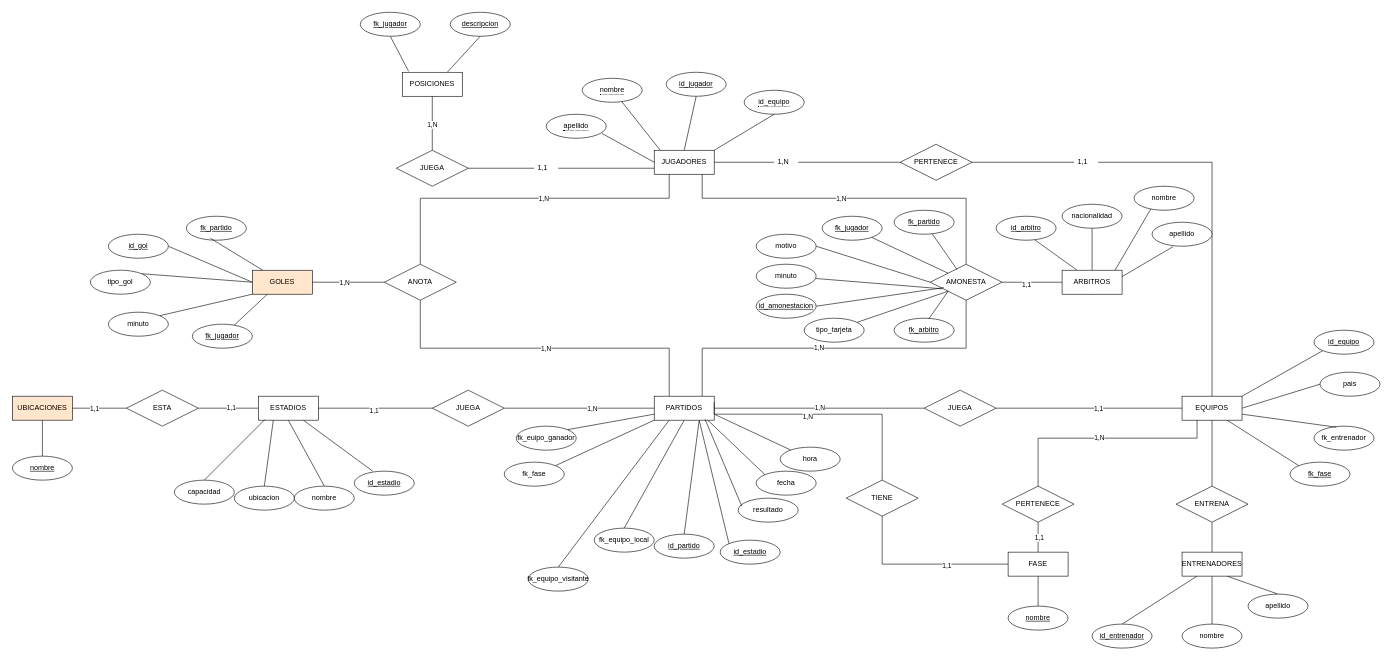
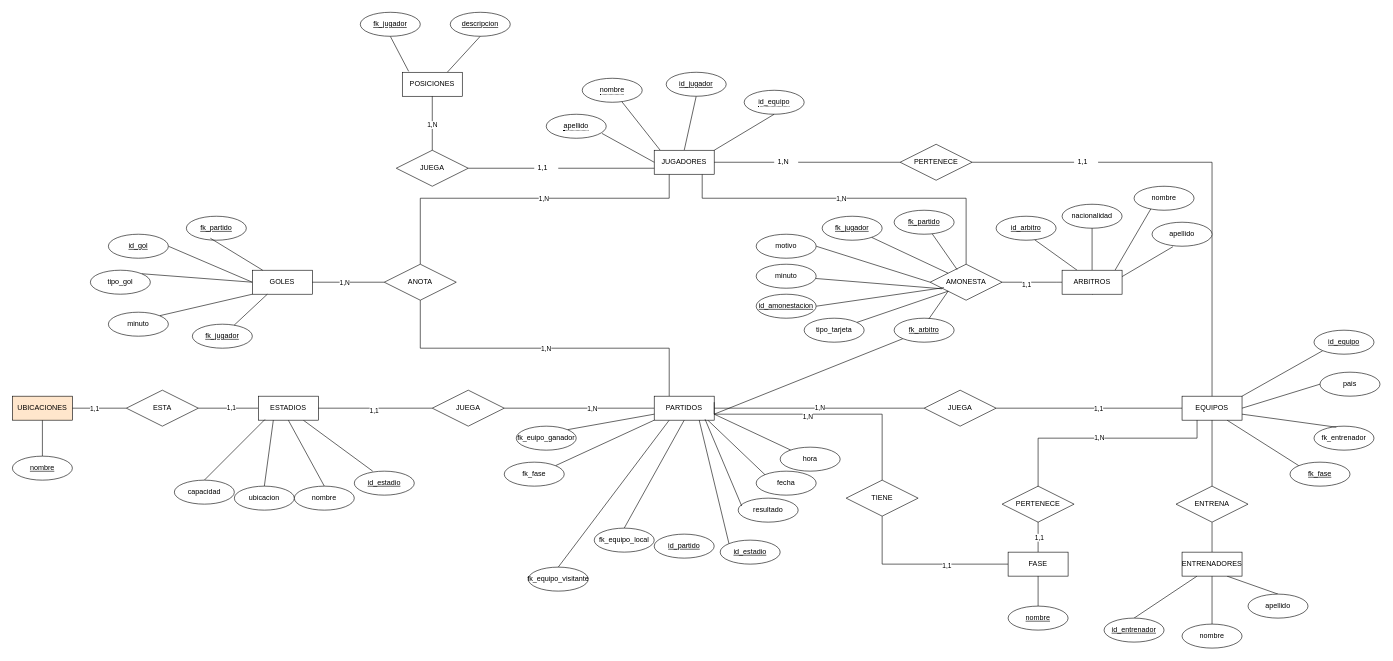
- <mxCell id="75" value="GOLES" style="whiteSpace=wrap;html=1;align=center;fillColor=#ffe6cc;" parent="1" vertex="1"><mxGeometry x="420" y="450" width="100" height="40" as="geometry" /></mxCell>
+ <mxCell id="75" value="GOLES" style="whiteSpace=wrap;html=1;align=center;" parent="1" vertex="1"><mxGeometry x="420" y="450" width="100" height="40" as="geometry" /></mxCell>
- <mxCell id="41" style="edgeStyle=orthogonalEdgeStyle;rounded=0;orthogonalLoop=1;jettySize=auto;html=1;entryX=0.5;entryY=1;entryDx=0;entryDy=0;endArrow=none;endFill=0;" parent="1" source="47" target="88" edge="1"><mxGeometry relative="1" as="geometry"><Array as="points"><mxPoint x="1170" y="580" /><mxPoint x="1610" y="580" /></Array></mxGeometry></mxCell>
- <mxCell id="42" value="1,N" style="edgeLabel;html=1;align=center;verticalAlign=middle;resizable=0;points=[];" parent="41" vertex="1" connectable="0"><mxGeometry x="-0.085" y="1" relative="1" as="geometry"><mxPoint x="-1" as="offset" /></mxGeometry></mxCell>
- <mxCell id="33" style="edgeStyle=none;rounded=0;orthogonalLoop=1;jettySize=auto;html=1;exitX=0.75;exitY=1;exitDx=0;exitDy=0;entryX=0.5;entryY=0;entryDx=0;entryDy=0;endArrow=none;endFill=0;" parent="1" source="47" target="48" edge="1"><mxGeometry relative="1" as="geometry" /></mxCell>
+ <mxCell id="33" style="edgeStyle=none;rounded=0;orthogonalLoop=1;jettySize=auto;html=1;exitX=0.75;exitY=1;exitDx=0;exitDy=0;endArrow=none;endFill=0;" parent="1" source="47" target="151" edge="1"><mxGeometry relative="1" as="geometry" /></mxCell>
- <mxCell id="116" value="id_entrenador" style="ellipse;whiteSpace=wrap;html=1;align=center;fontStyle=4;" parent="1" vertex="1"><mxGeometry x="1820" y="1040" width="100" height="40" as="geometry" /></mxCell>
+ <mxCell id="116" value="id_entrenador" style="ellipse;whiteSpace=wrap;html=1;align=center;fontStyle=4;" parent="1" vertex="1"><mxGeometry x="1840" y="1030" width="100" height="40" as="geometry" /></mxCell>
